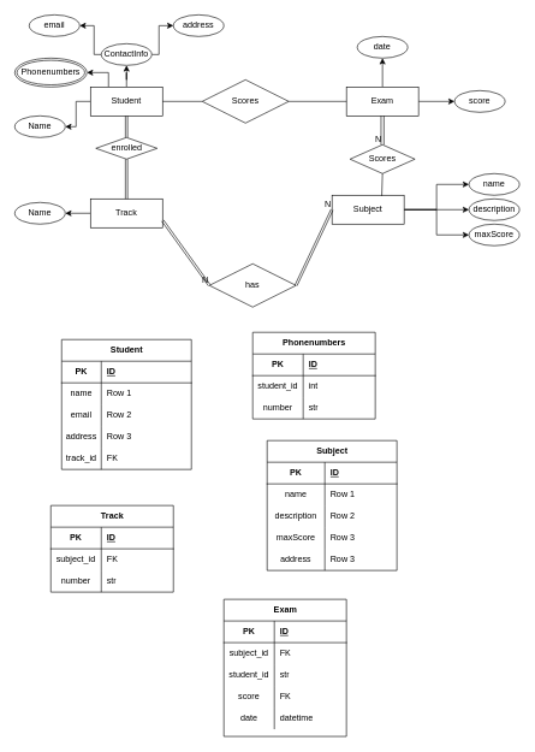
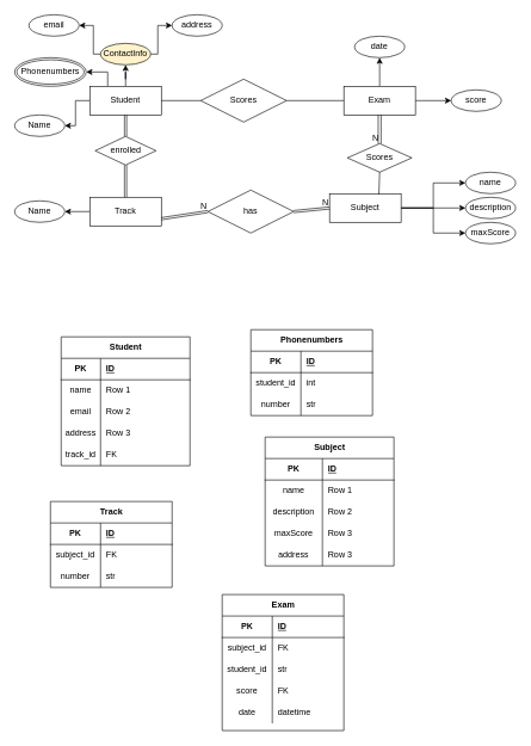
- <mxCell id="17" value="ContactInfo" style="ellipse;whiteSpace=wrap;html=1;align=center;" vertex="1" parent="1"><mxGeometry x="140" y="60" width="70" height="30" as="geometry" /></mxCell>
+ <mxCell id="17" value="ContactInfo" style="ellipse;whiteSpace=wrap;html=1;align=center;fillColor=#fff2cc;" vertex="1" parent="1"><mxGeometry x="140" y="60" width="70" height="30" as="geometry" /></mxCell>
- <mxCell id="29" value="enrolled" style="shape=rhombus;perimeter=rhombusPerimeter;whiteSpace=wrap;html=1;align=center;" vertex="1" parent="1"><mxGeometry x="132.5" y="190" width="85" height="30" as="geometry" /></mxCell>
+ <mxCell id="29" value="enrolled" style="shape=rhombus;perimeter=rhombusPerimeter;whiteSpace=wrap;html=1;align=center;" vertex="1" parent="1"><mxGeometry x="132.5" y="190" width="85" height="40" as="geometry" /></mxCell>
- <mxCell id="30" value="has" style="shape=rhombus;perimeter=rhombusPerimeter;whiteSpace=wrap;html=1;align=center;" vertex="1" parent="1"><mxGeometry x="290" y="365" width="120" height="60" as="geometry" /></mxCell>
+ <mxCell id="30" value="has" style="shape=rhombus;perimeter=rhombusPerimeter;whiteSpace=wrap;html=1;align=center;" vertex="1" parent="1"><mxGeometry x="290" y="265" width="120" height="60" as="geometry" /></mxCell>
